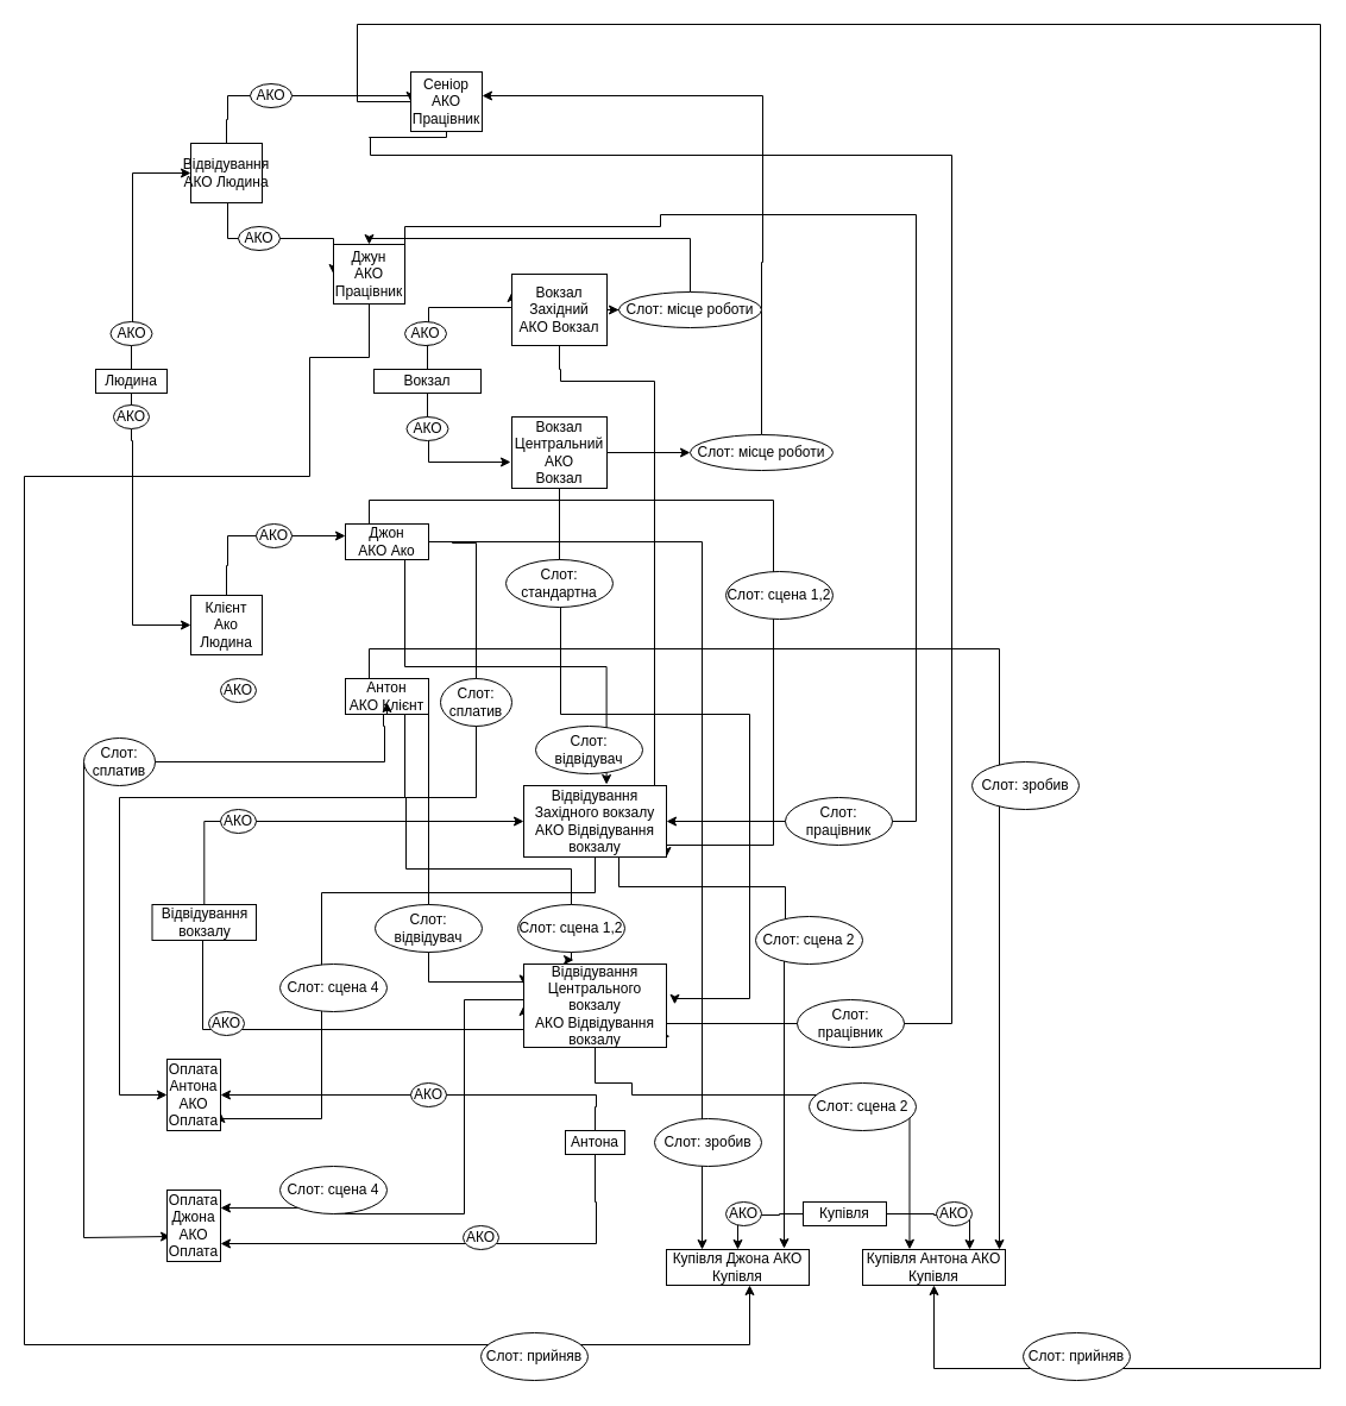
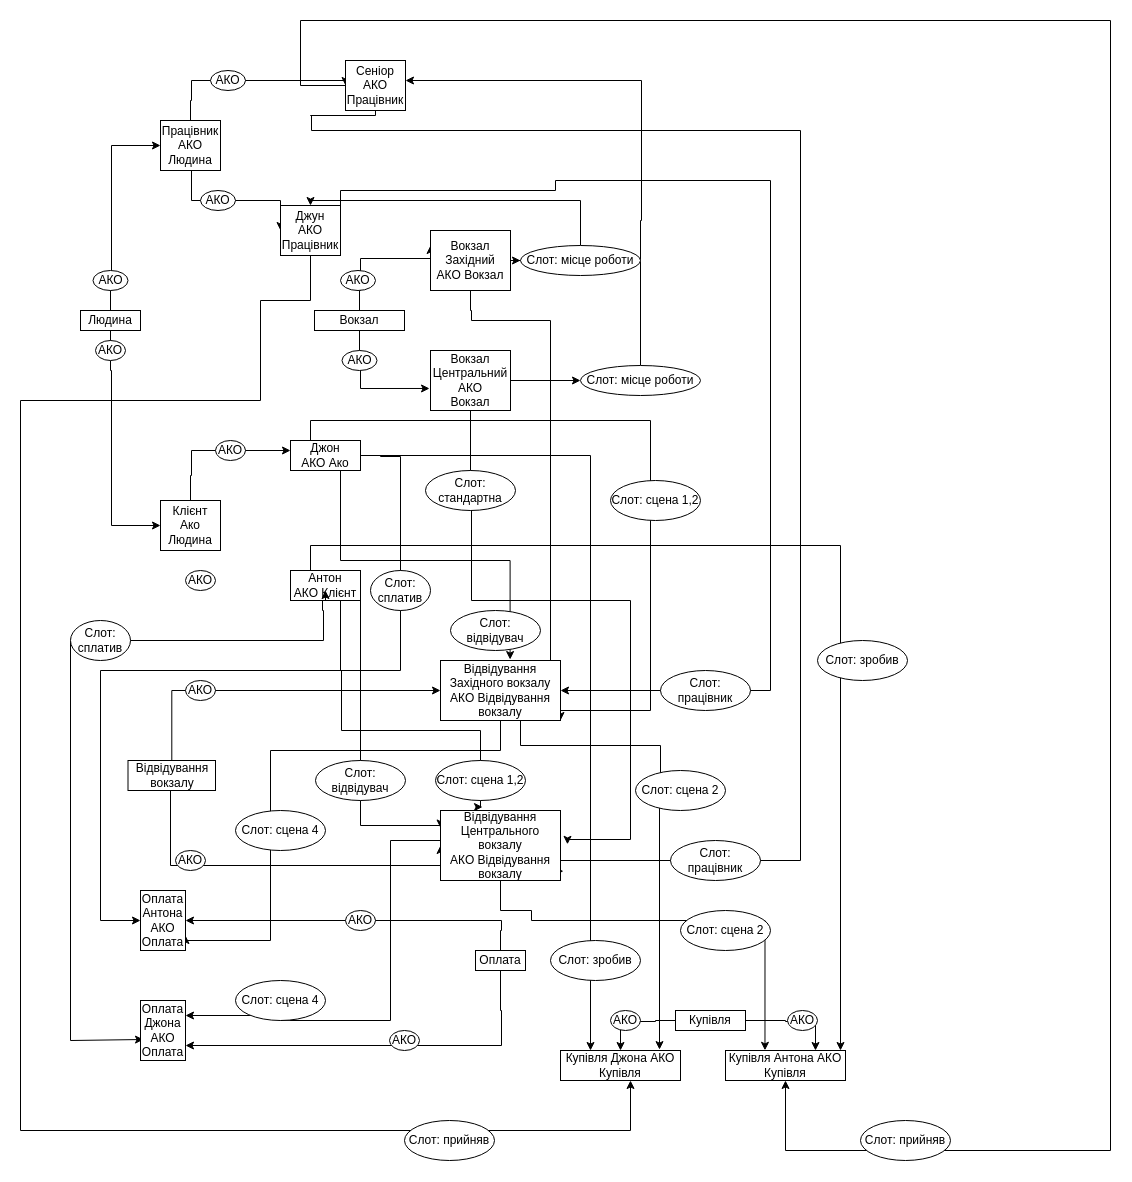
- <mxCell id="10" value="Відвідування&lt;br&gt;АКО Людина" style="rounded=0;whiteSpace=wrap;html=1;" vertex="1" parent="1"><mxGeometry x="160" y="120" width="60" height="50" as="geometry" /></mxCell>
+ <mxCell id="10" value="Працівник&lt;br&gt;АКО Людина" style="rounded=0;whiteSpace=wrap;html=1;" vertex="1" parent="1"><mxGeometry x="160" y="120" width="60" height="50" as="geometry" /></mxCell>
- <mxCell id="63" value="Антона" style="rounded=0;whiteSpace=wrap;html=1;" vertex="1" parent="1"><mxGeometry x="475" y="950" width="50" height="20" as="geometry" /></mxCell>
+ <mxCell id="63" value="Оплата" style="rounded=0;whiteSpace=wrap;html=1;" vertex="1" parent="1"><mxGeometry x="475" y="950" width="50" height="20" as="geometry" /></mxCell>
